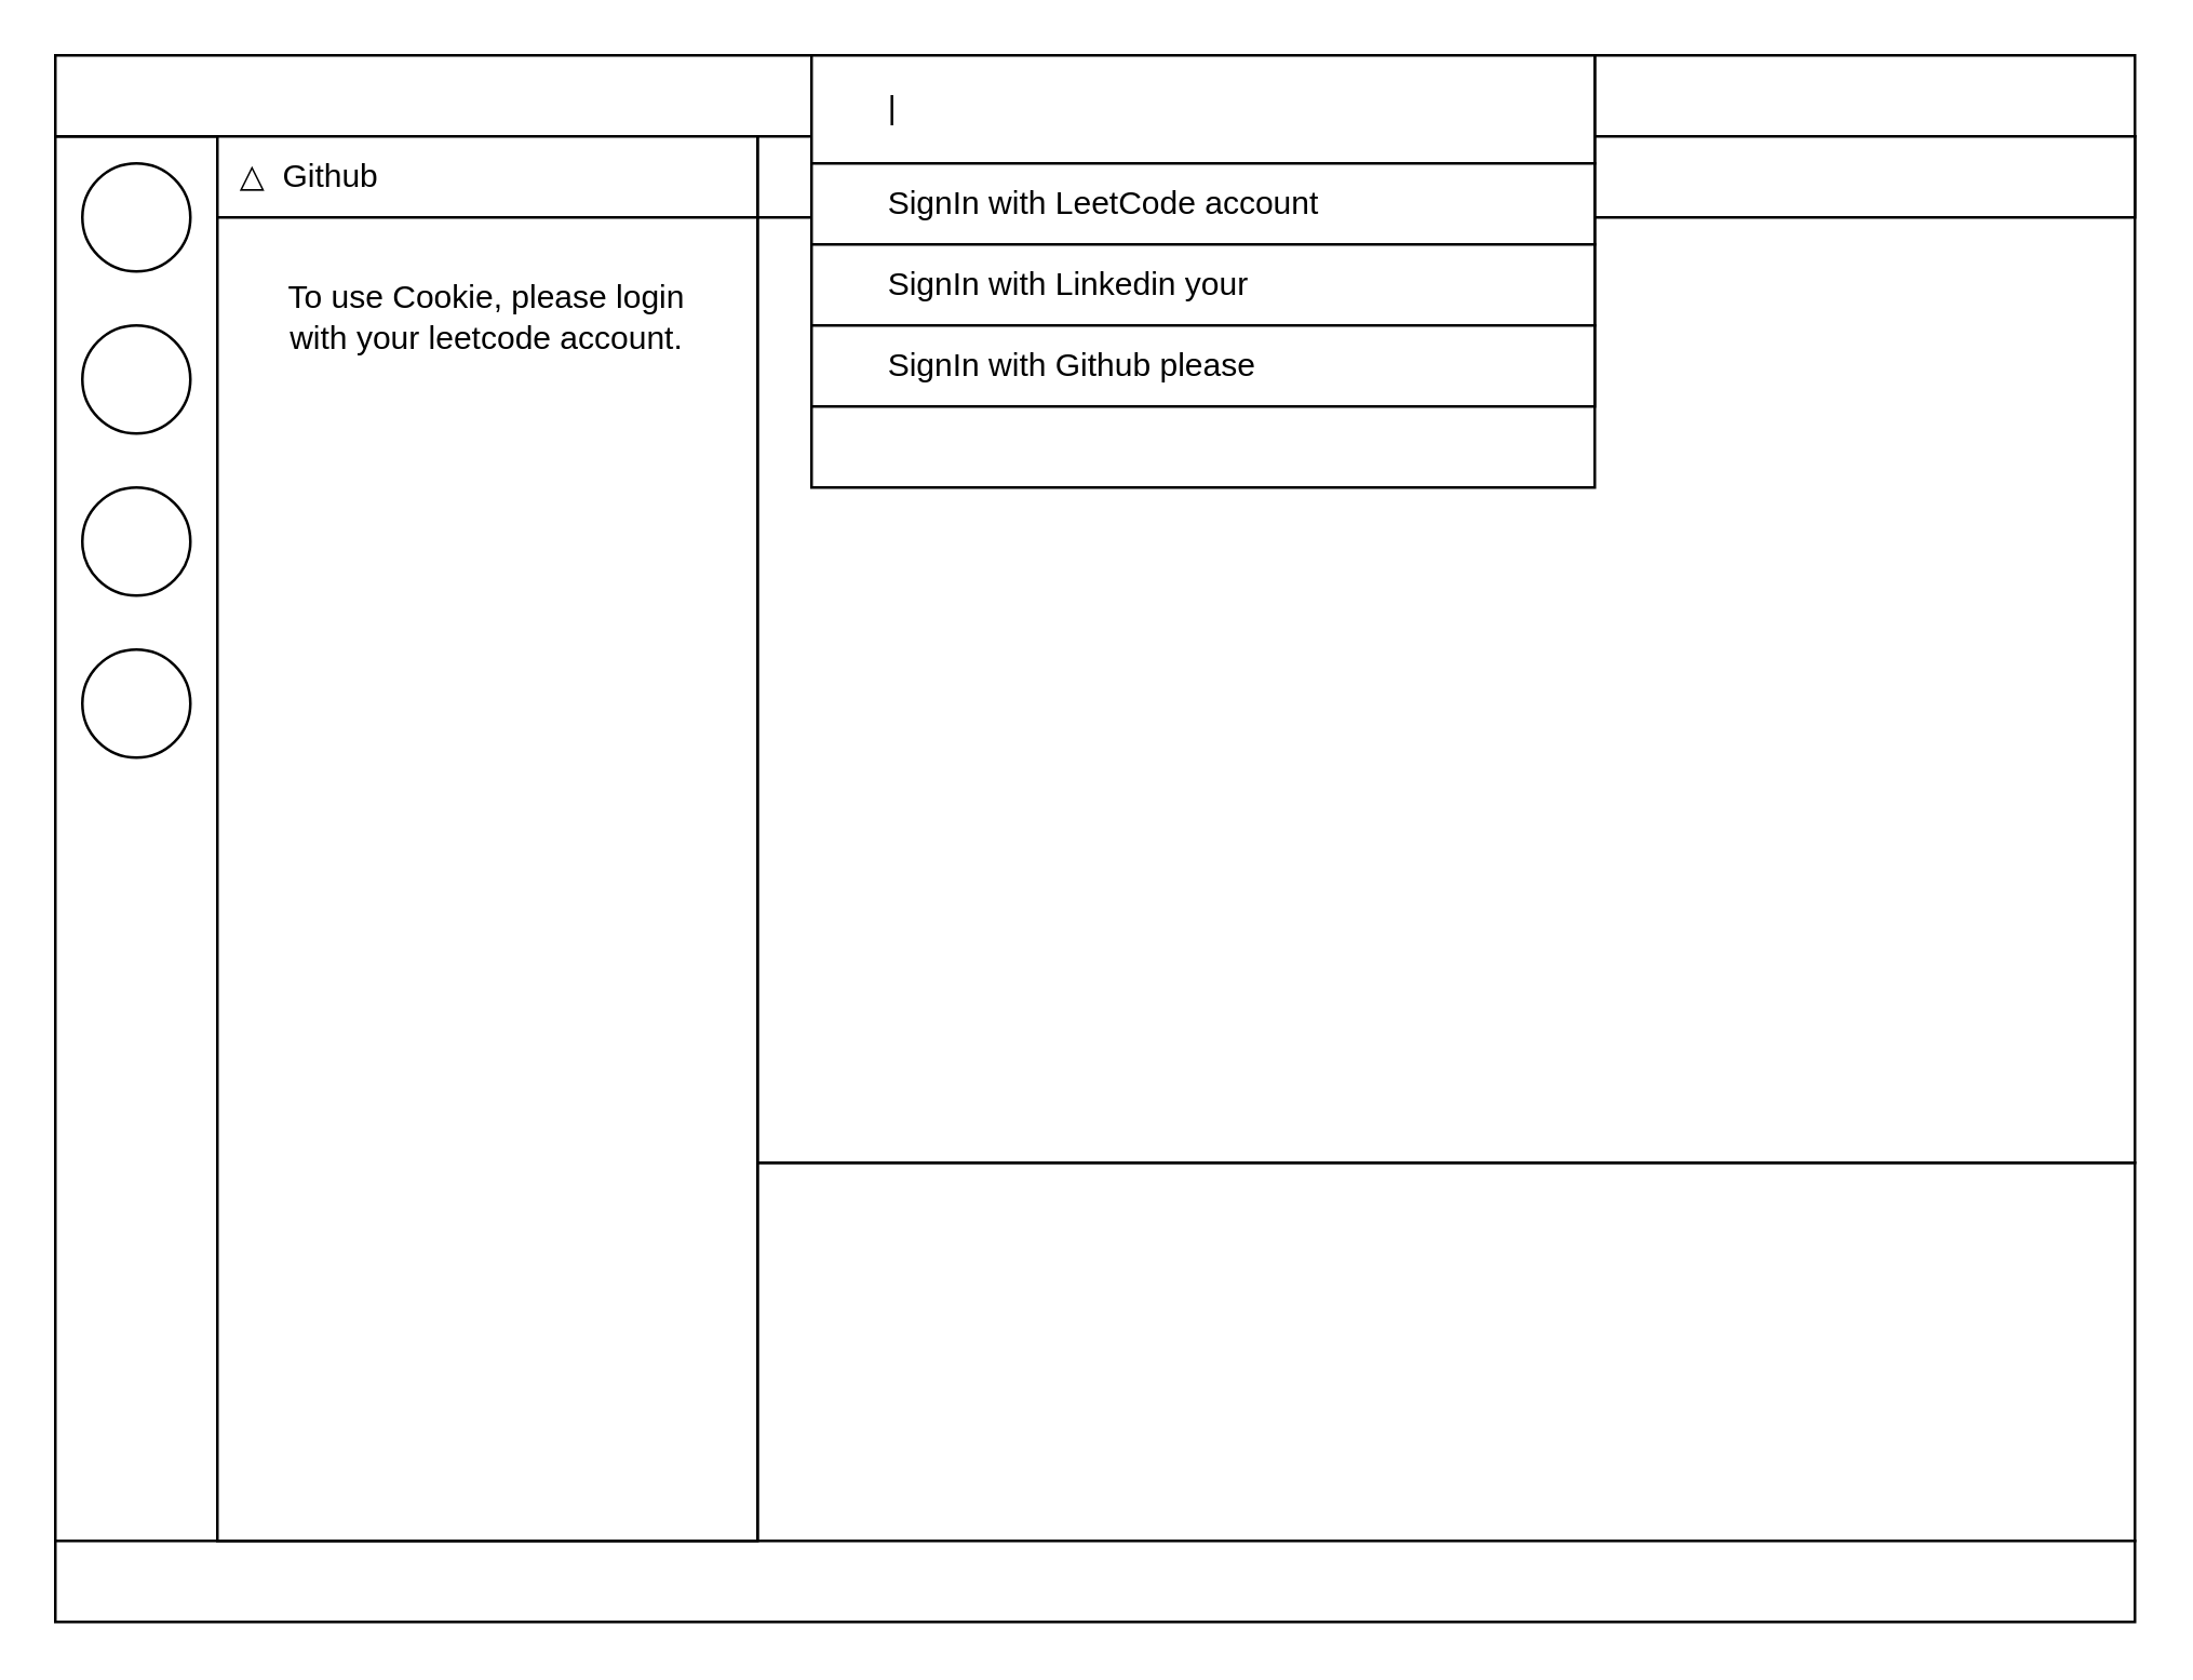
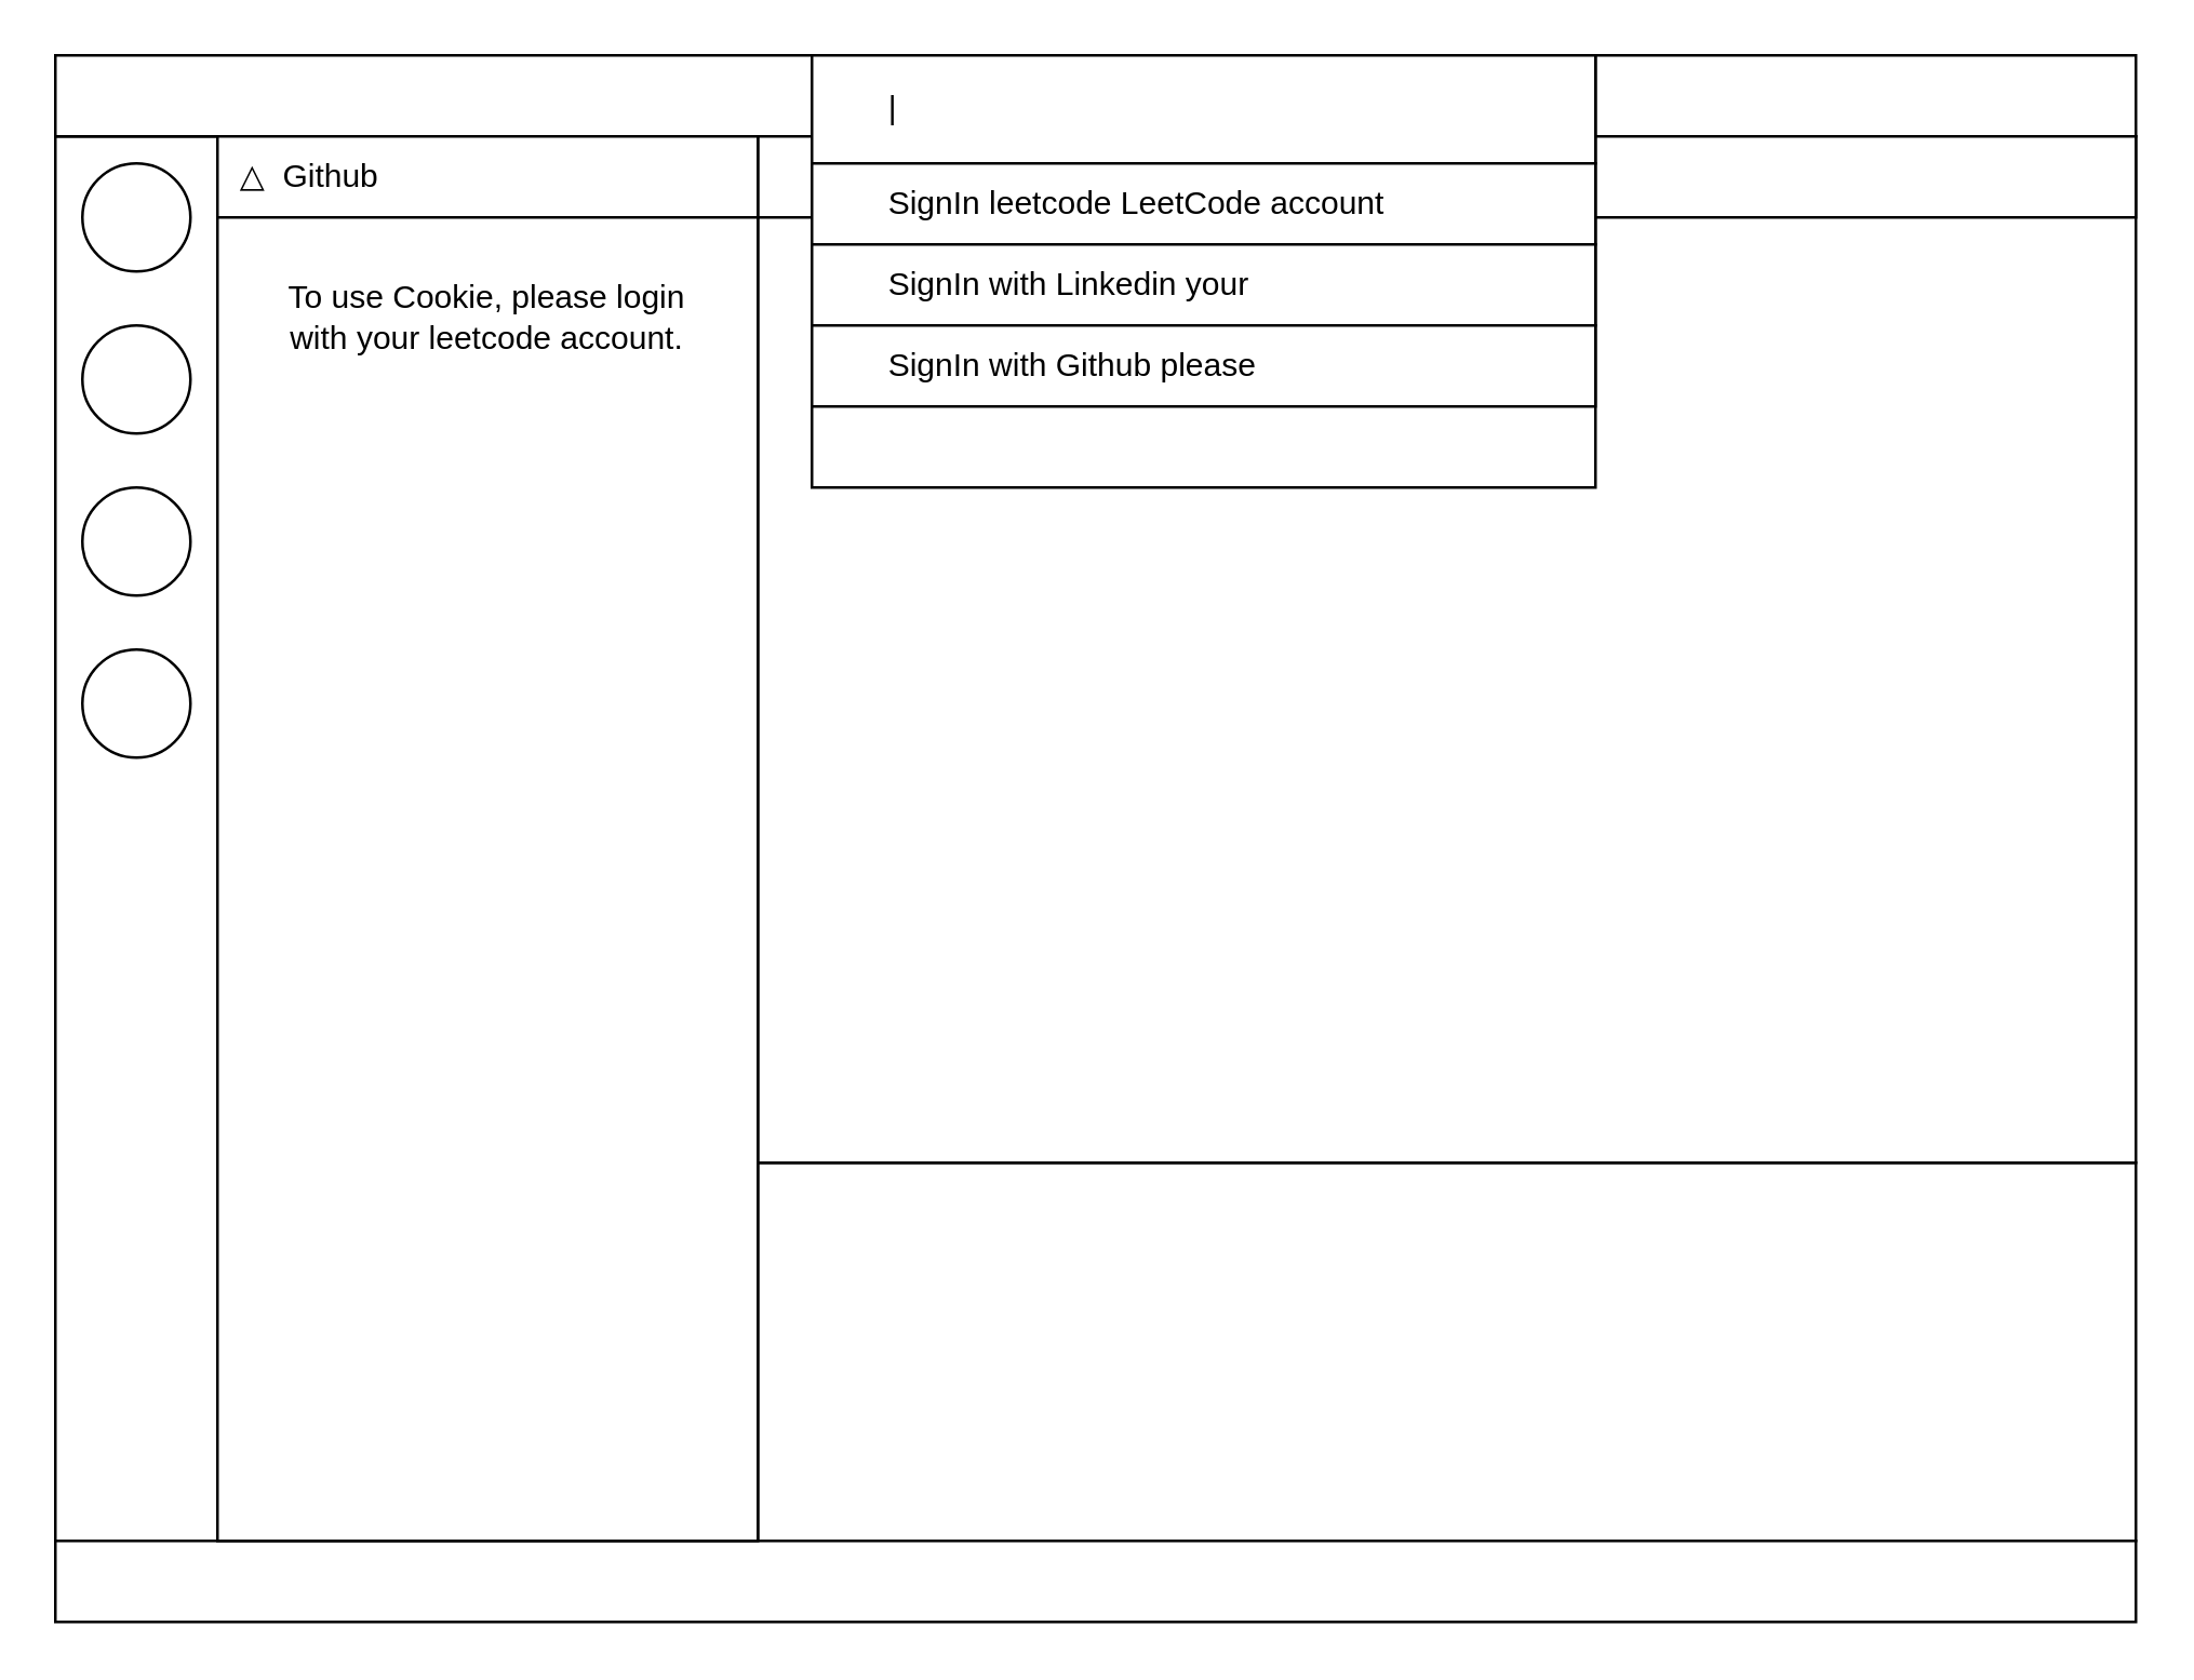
- <mxCell id="21" value="&lt;span style=&quot;white-space: pre&quot;&gt;&#09;&lt;/span&gt;SignIn with LeetCode account" style="rounded=0;whiteSpace=wrap;html=1;strokeColor=default;align=left;" parent="1" vertex="1"><mxGeometry x="300" y="60" width="290" height="30" as="geometry" /></mxCell>
+ <mxCell id="21" value="&lt;span style=&quot;white-space: pre&quot;&gt;&#09;&lt;/span&gt;SignIn leetcode LeetCode account" style="rounded=0;whiteSpace=wrap;html=1;strokeColor=default;align=left;" parent="1" vertex="1"><mxGeometry x="300" y="60" width="290" height="30" as="geometry" /></mxCell>
